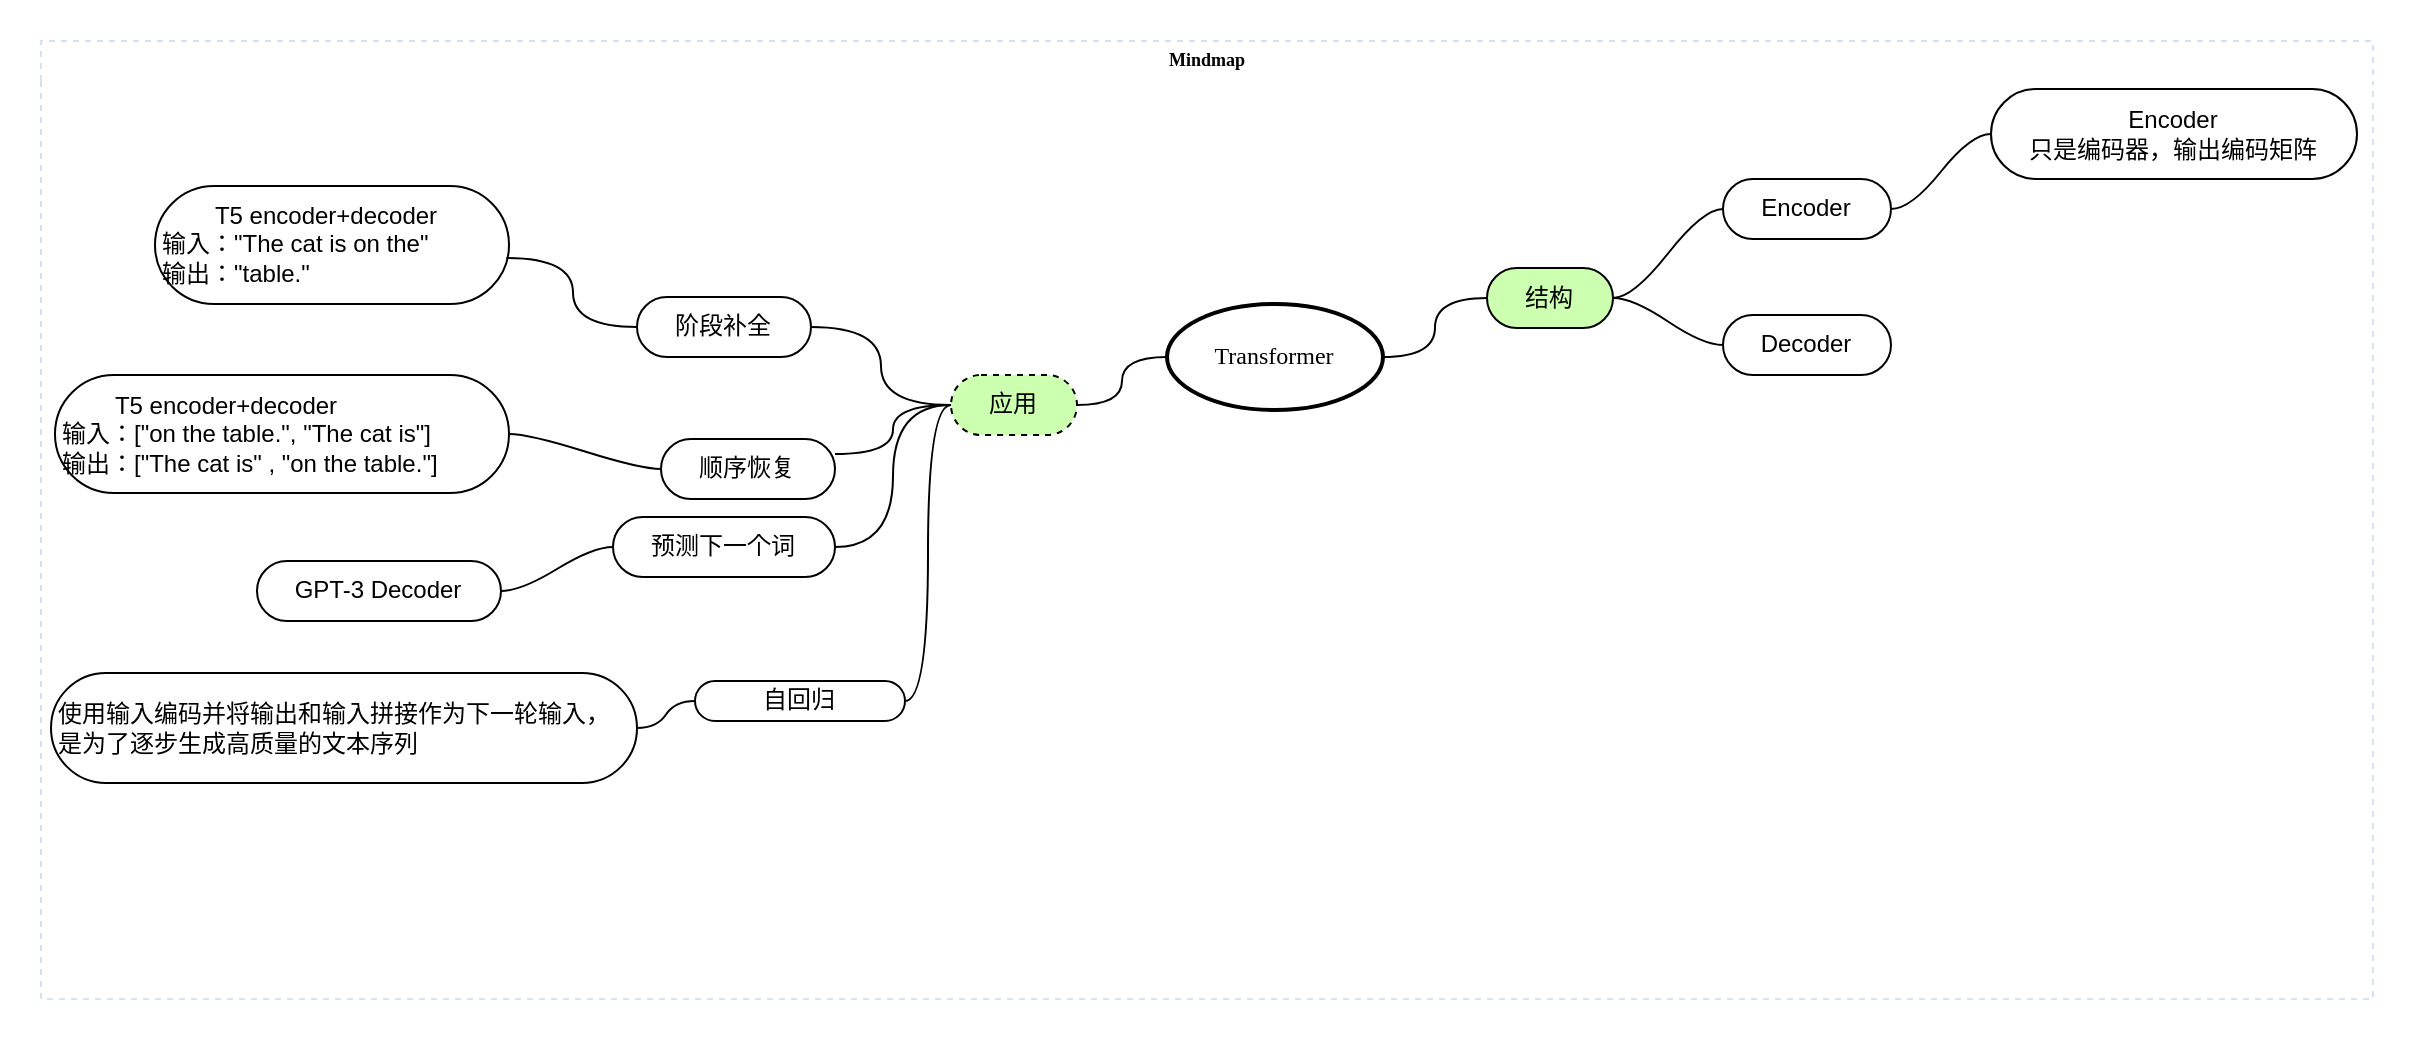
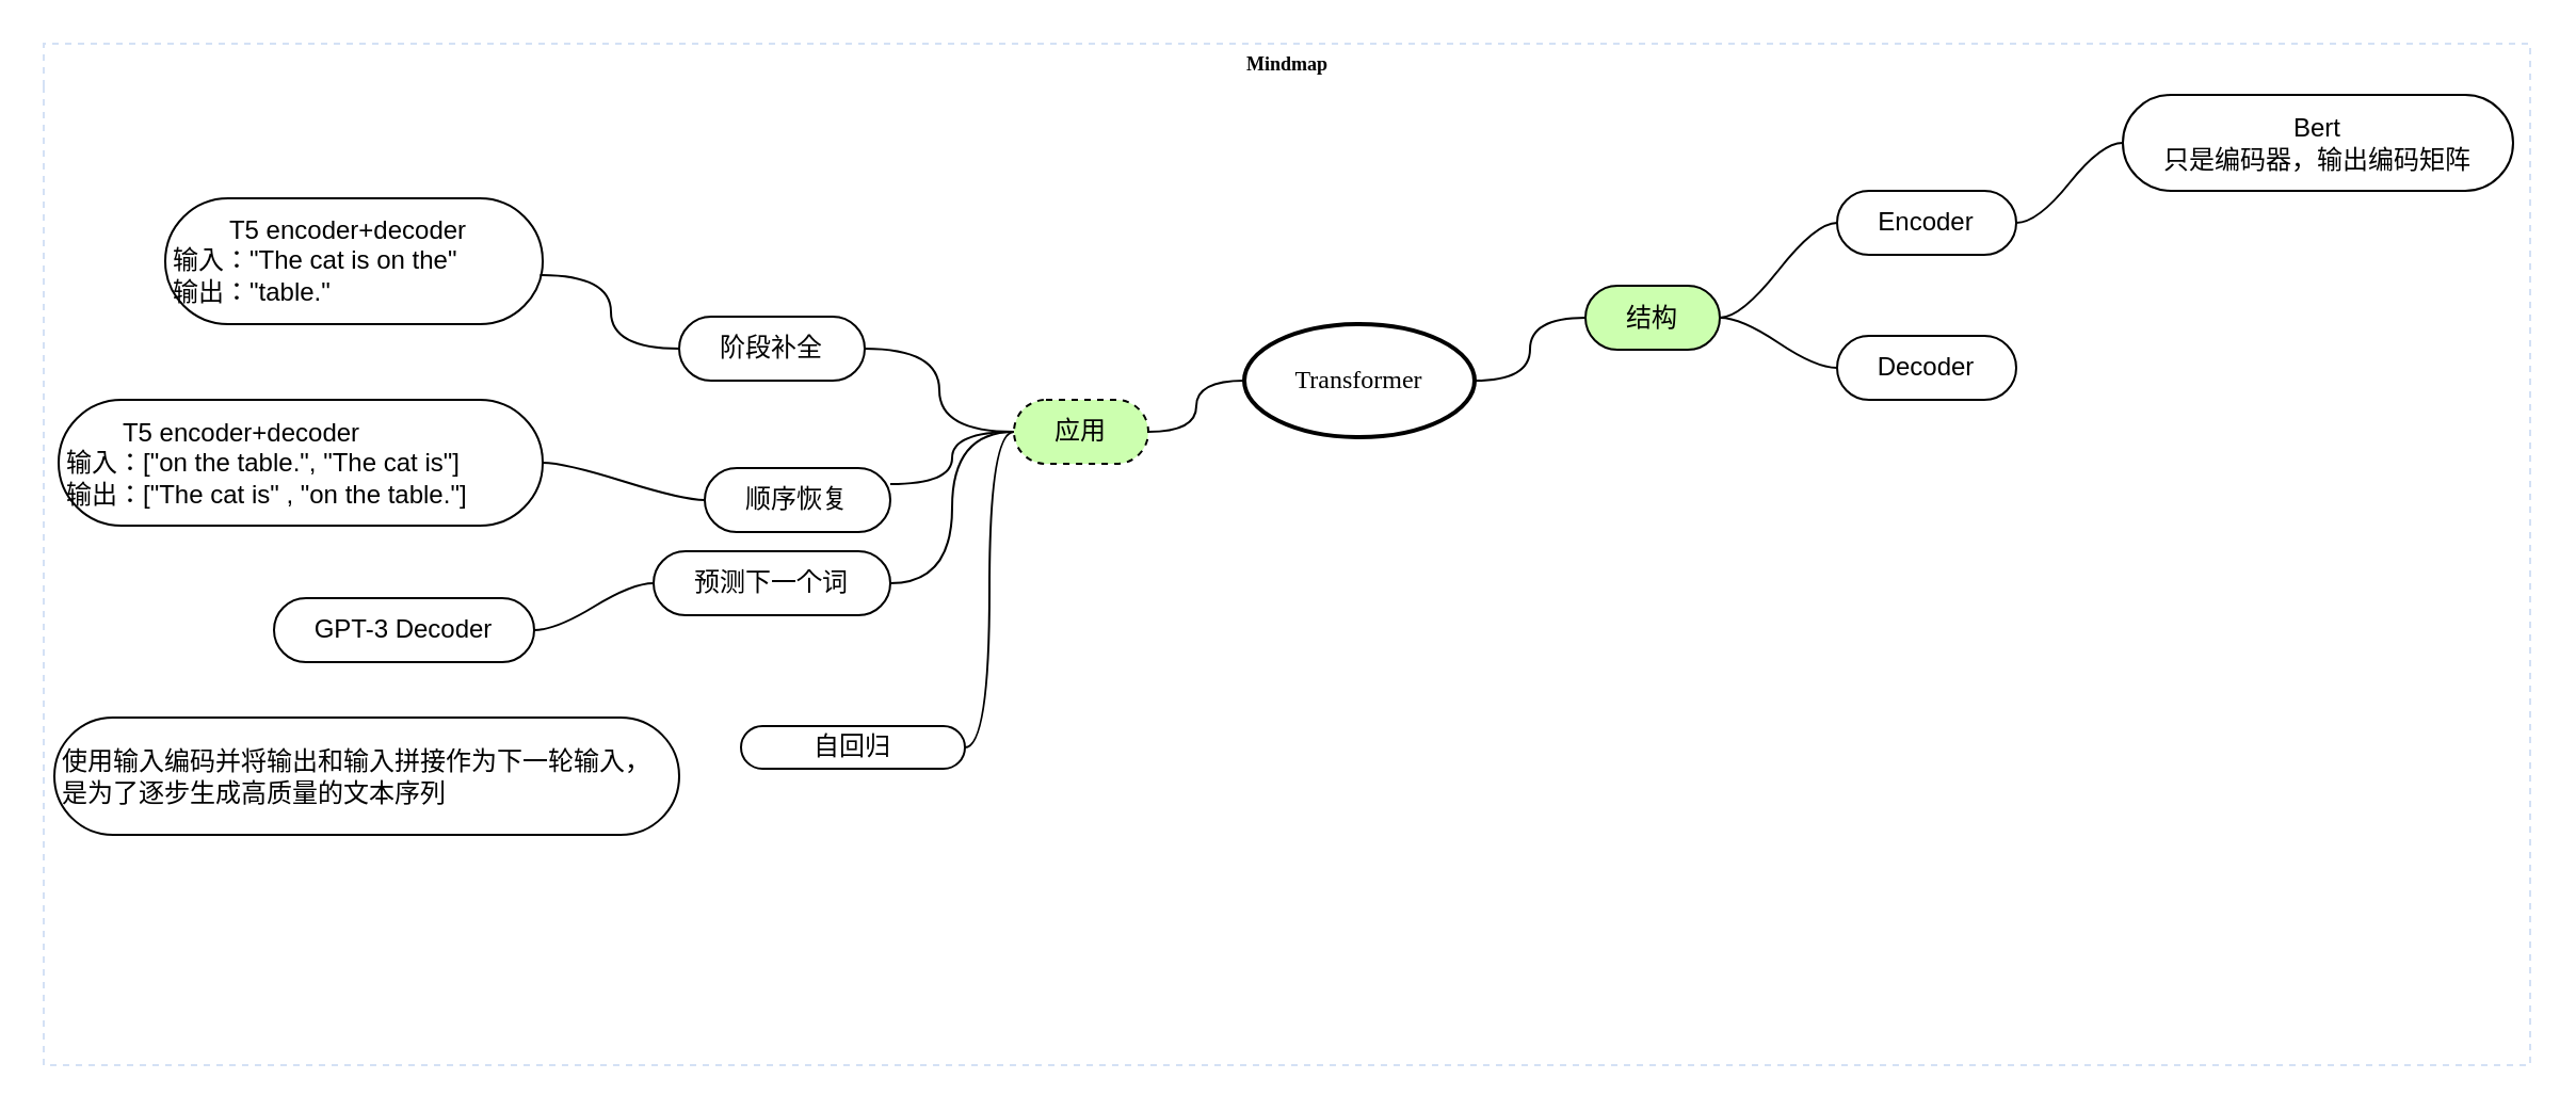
- <mxCell id="7" value="Encoder&lt;div&gt;只是编码器，输出编码矩阵&lt;/div&gt;" style="whiteSpace=wrap;html=1;rounded=1;arcSize=50;align=center;verticalAlign=middle;strokeWidth=1;autosize=1;spacing=4;treeFolding=1;treeMoving=1;newEdgeStyle={&quot;edgeStyle&quot;:&quot;entityRelationEdgeStyle&quot;,&quot;startArrow&quot;:&quot;none&quot;,&quot;endArrow&quot;:&quot;none&quot;,&quot;segment&quot;:10,&quot;curved&quot;:1,&quot;sourcePerimeterSpacing&quot;:0,&quot;targetPerimeterSpacing&quot;:0};" parent="2" vertex="1"><mxGeometry x="975" y="24" width="183" height="45" as="geometry" /></mxCell>
+ <mxCell id="7" value="Bert&lt;div&gt;只是编码器，输出编码矩阵&lt;/div&gt;" style="whiteSpace=wrap;html=1;rounded=1;arcSize=50;align=center;verticalAlign=middle;strokeWidth=1;autosize=1;spacing=4;treeFolding=1;treeMoving=1;newEdgeStyle={&quot;edgeStyle&quot;:&quot;entityRelationEdgeStyle&quot;,&quot;startArrow&quot;:&quot;none&quot;,&quot;endArrow&quot;:&quot;none&quot;,&quot;segment&quot;:10,&quot;curved&quot;:1,&quot;sourcePerimeterSpacing&quot;:0,&quot;targetPerimeterSpacing&quot;:0};" parent="2" vertex="1"><mxGeometry x="975" y="24" width="183" height="45" as="geometry" /></mxCell>
- <mxCell id="27" style="edgeStyle=entityRelationEdgeStyle;rounded=0;orthogonalLoop=1;jettySize=auto;html=1;startArrow=none;endArrow=none;segment=10;curved=1;sourcePerimeterSpacing=0;targetPerimeterSpacing=0;entryX=1;entryY=0.5;entryDx=0;entryDy=0;exitX=0;exitY=0.5;exitDx=0;exitDy=0;" edge="1" target="28" source="24" parent="2"><mxGeometry relative="1" as="geometry"><mxPoint x="-258" y="321" as="sourcePoint" /><mxPoint x="341" y="342.5" as="targetPoint" /></mxGeometry></mxCell>
